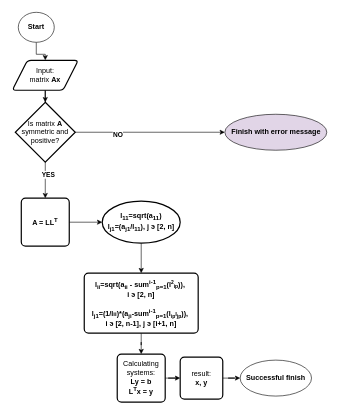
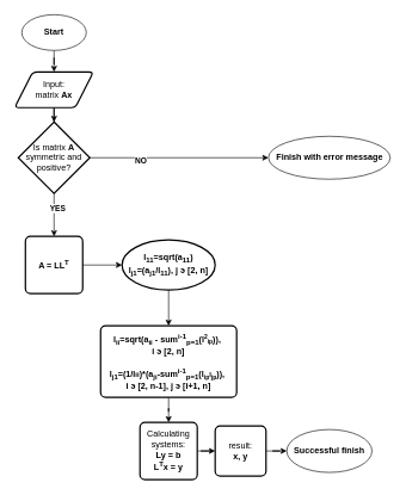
- <mxCell id="3" value="&lt;b&gt;Start&lt;/b&gt;" style="ellipse;whiteSpace=wrap;html=1;" vertex="1" parent="1"><mxGeometry x="30" y="20" width="60" height="50" as="geometry" /></mxCell>
+ <mxCell id="3" value="&lt;b&gt;Start&lt;/b&gt;" style="ellipse;whiteSpace=wrap;html=1;" vertex="1" parent="1"><mxGeometry x="30" y="20" width="90" height="50" as="geometry" /></mxCell>
- <mxCell id="11" value="&lt;font face=&quot;Helvetica&quot;&gt;&lt;b&gt;Finish with error message&lt;/b&gt;&lt;/font&gt;" style="ellipse;whiteSpace=wrap;html=1;fillColor=#e1d5e7;" vertex="1" parent="1"><mxGeometry x="374.5" y="190" width="170" height="60" as="geometry" /></mxCell>
+ <mxCell id="11" value="&lt;font face=&quot;Helvetica&quot;&gt;&lt;b&gt;Finish with error message&lt;/b&gt;&lt;/font&gt;" style="ellipse;whiteSpace=wrap;html=1;" vertex="1" parent="1"><mxGeometry x="374.5" y="190" width="170" height="60" as="geometry" /></mxCell>
